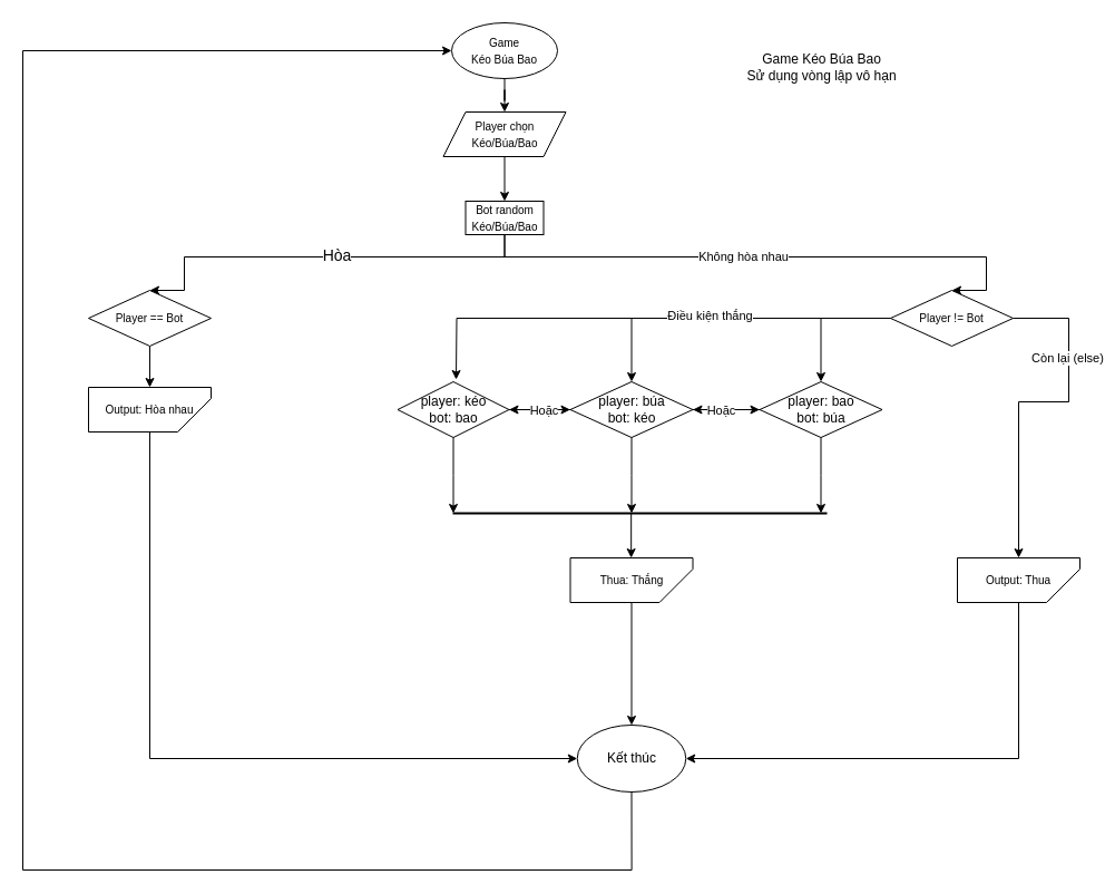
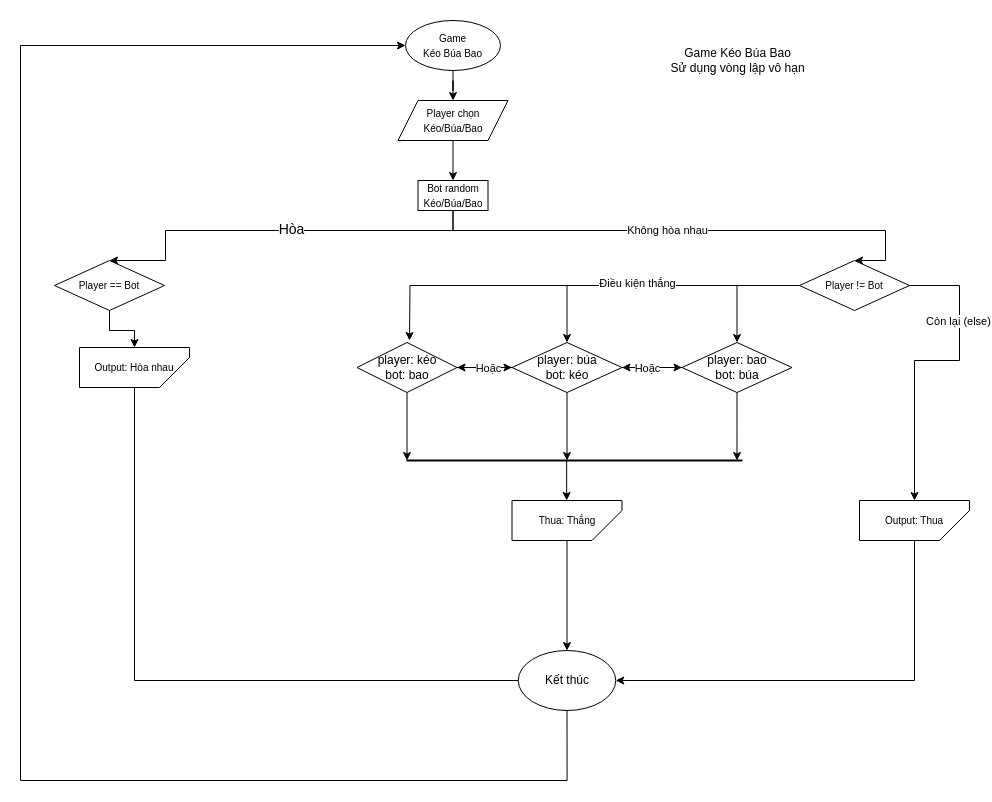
- <mxCell id="12" value="&lt;font style=&quot;font-size: 10px;&quot;&gt;Player == Bot&lt;/font&gt;" style="rhombus;whiteSpace=wrap;html=1;" vertex="1" parent="1"><mxGeometry x="79" y="260" width="110" height="50" as="geometry" /></mxCell>
+ <mxCell id="12" value="&lt;font style=&quot;font-size: 10px;&quot;&gt;Player == Bot&lt;/font&gt;" style="rhombus;whiteSpace=wrap;html=1;" vertex="1" parent="1"><mxGeometry x="54" y="260" width="110" height="50" as="geometry" /></mxCell>
- <mxCell id="20" style="edgeStyle=orthogonalEdgeStyle;rounded=0;orthogonalLoop=1;jettySize=auto;html=1;entryX=0;entryY=0.5;entryDx=0;entryDy=0;" edge="1" parent="1" source="21" target="42"><mxGeometry relative="1" as="geometry"><Array as="points"><mxPoint x="134" y="680" /></Array></mxGeometry></mxCell>
+ <mxCell id="20" style="edgeStyle=orthogonalEdgeStyle;rounded=0;orthogonalLoop=1;jettySize=auto;html=1;entryX=0;entryY=0.5;entryDx=0;entryDy=0;endArrow=none;" edge="1" parent="1" source="21" target="42"><mxGeometry relative="1" as="geometry"><Array as="points"><mxPoint x="134" y="680" /></Array></mxGeometry></mxCell>
